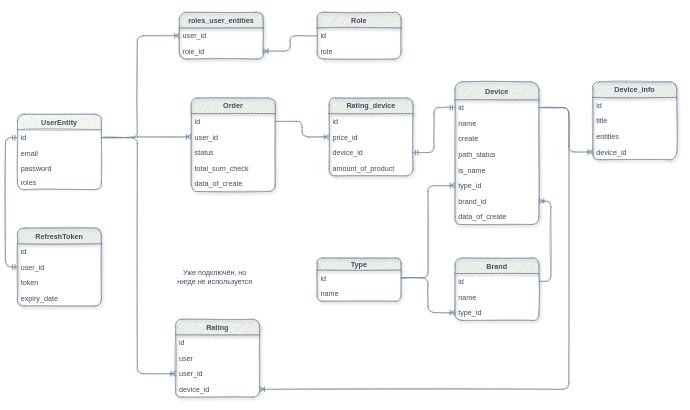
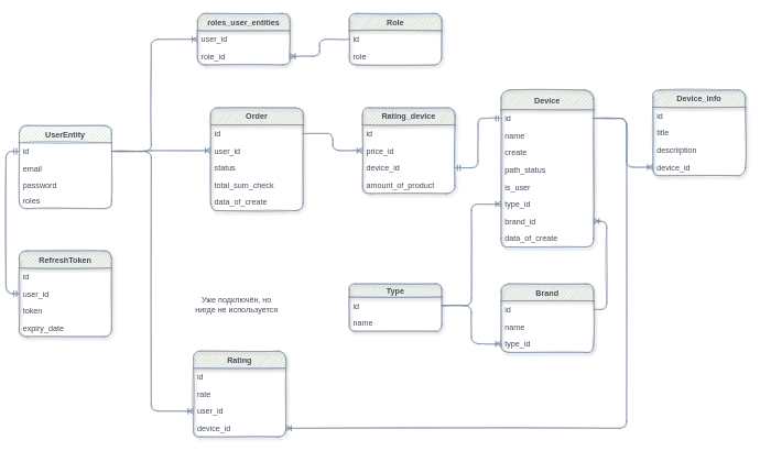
- <mxCell id="36" value="entities" style="text;strokeColor=none;fillColor=none;align=left;verticalAlign=top;spacingLeft=4;spacingRight=4;overflow=hidden;rotatable=0;points=[[0,0.5],[1,0.5]];portConstraint=eastwest;fontColor=#46495D;sketch=1;rounded=1;" vertex="1" parent="33"><mxGeometry y="78" width="140" height="26" as="geometry" /></mxCell>
+ <mxCell id="36" value="descriiption" style="text;strokeColor=none;fillColor=none;align=left;verticalAlign=top;spacingLeft=4;spacingRight=4;overflow=hidden;rotatable=0;points=[[0,0.5],[1,0.5]];portConstraint=eastwest;fontColor=#46495D;sketch=1;rounded=1;" vertex="1" parent="33"><mxGeometry y="78" width="140" height="26" as="geometry" /></mxCell>
- <mxCell id="43" value="is_name" style="text;strokeColor=none;fillColor=none;align=left;verticalAlign=top;spacingLeft=4;spacingRight=4;overflow=hidden;rotatable=0;points=[[0,0.5],[1,0.5]];portConstraint=eastwest;fontColor=#46495D;sketch=1;rounded=1;" vertex="1" parent="38"><mxGeometry y="134" width="140" height="26" as="geometry" /></mxCell>
+ <mxCell id="43" value="is_user" style="text;strokeColor=none;fillColor=none;align=left;verticalAlign=top;spacingLeft=4;spacingRight=4;overflow=hidden;rotatable=0;points=[[0,0.5],[1,0.5]];portConstraint=eastwest;fontColor=#46495D;sketch=1;rounded=1;" vertex="1" parent="38"><mxGeometry y="134" width="140" height="26" as="geometry" /></mxCell>
- <mxCell id="19" value="user" style="text;strokeColor=none;fillColor=none;align=left;verticalAlign=top;spacingLeft=4;spacingRight=4;overflow=hidden;rotatable=0;points=[[0,0.5],[1,0.5]];portConstraint=eastwest;fontColor=#46495D;sketch=1;rounded=1;" vertex="1" parent="17"><mxGeometry y="52" width="140" height="26" as="geometry" /></mxCell>
+ <mxCell id="19" value="rate" style="text;strokeColor=none;fillColor=none;align=left;verticalAlign=top;spacingLeft=4;spacingRight=4;overflow=hidden;rotatable=0;points=[[0,0.5],[1,0.5]];portConstraint=eastwest;fontColor=#46495D;sketch=1;rounded=1;" vertex="1" parent="17"><mxGeometry y="52" width="140" height="26" as="geometry" /></mxCell>
